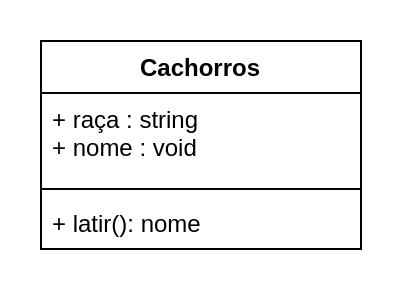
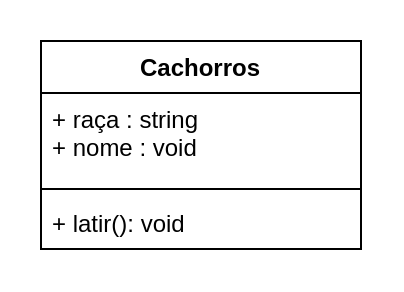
- <mxCell id="5" value="&lt;font style=&quot;vertical-align: inherit;&quot;&gt;&lt;font style=&quot;vertical-align: inherit;&quot;&gt;+ latir(): nome&lt;/font&gt;&lt;/font&gt;" style="text;strokeColor=none;fillColor=none;align=left;verticalAlign=top;spacingLeft=4;spacingRight=4;overflow=hidden;rotatable=0;points=[[0,0.5],[1,0.5]];portConstraint=eastwest;whiteSpace=wrap;html=1;" vertex="1" parent="2"><mxGeometry y="78" width="160" height="26" as="geometry" /></mxCell>
+ <mxCell id="5" value="&lt;font style=&quot;vertical-align: inherit;&quot;&gt;&lt;font style=&quot;vertical-align: inherit;&quot;&gt;+ latir(): void&lt;/font&gt;&lt;/font&gt;" style="text;strokeColor=none;fillColor=none;align=left;verticalAlign=top;spacingLeft=4;spacingRight=4;overflow=hidden;rotatable=0;points=[[0,0.5],[1,0.5]];portConstraint=eastwest;whiteSpace=wrap;html=1;" vertex="1" parent="2"><mxGeometry y="78" width="160" height="26" as="geometry" /></mxCell>
